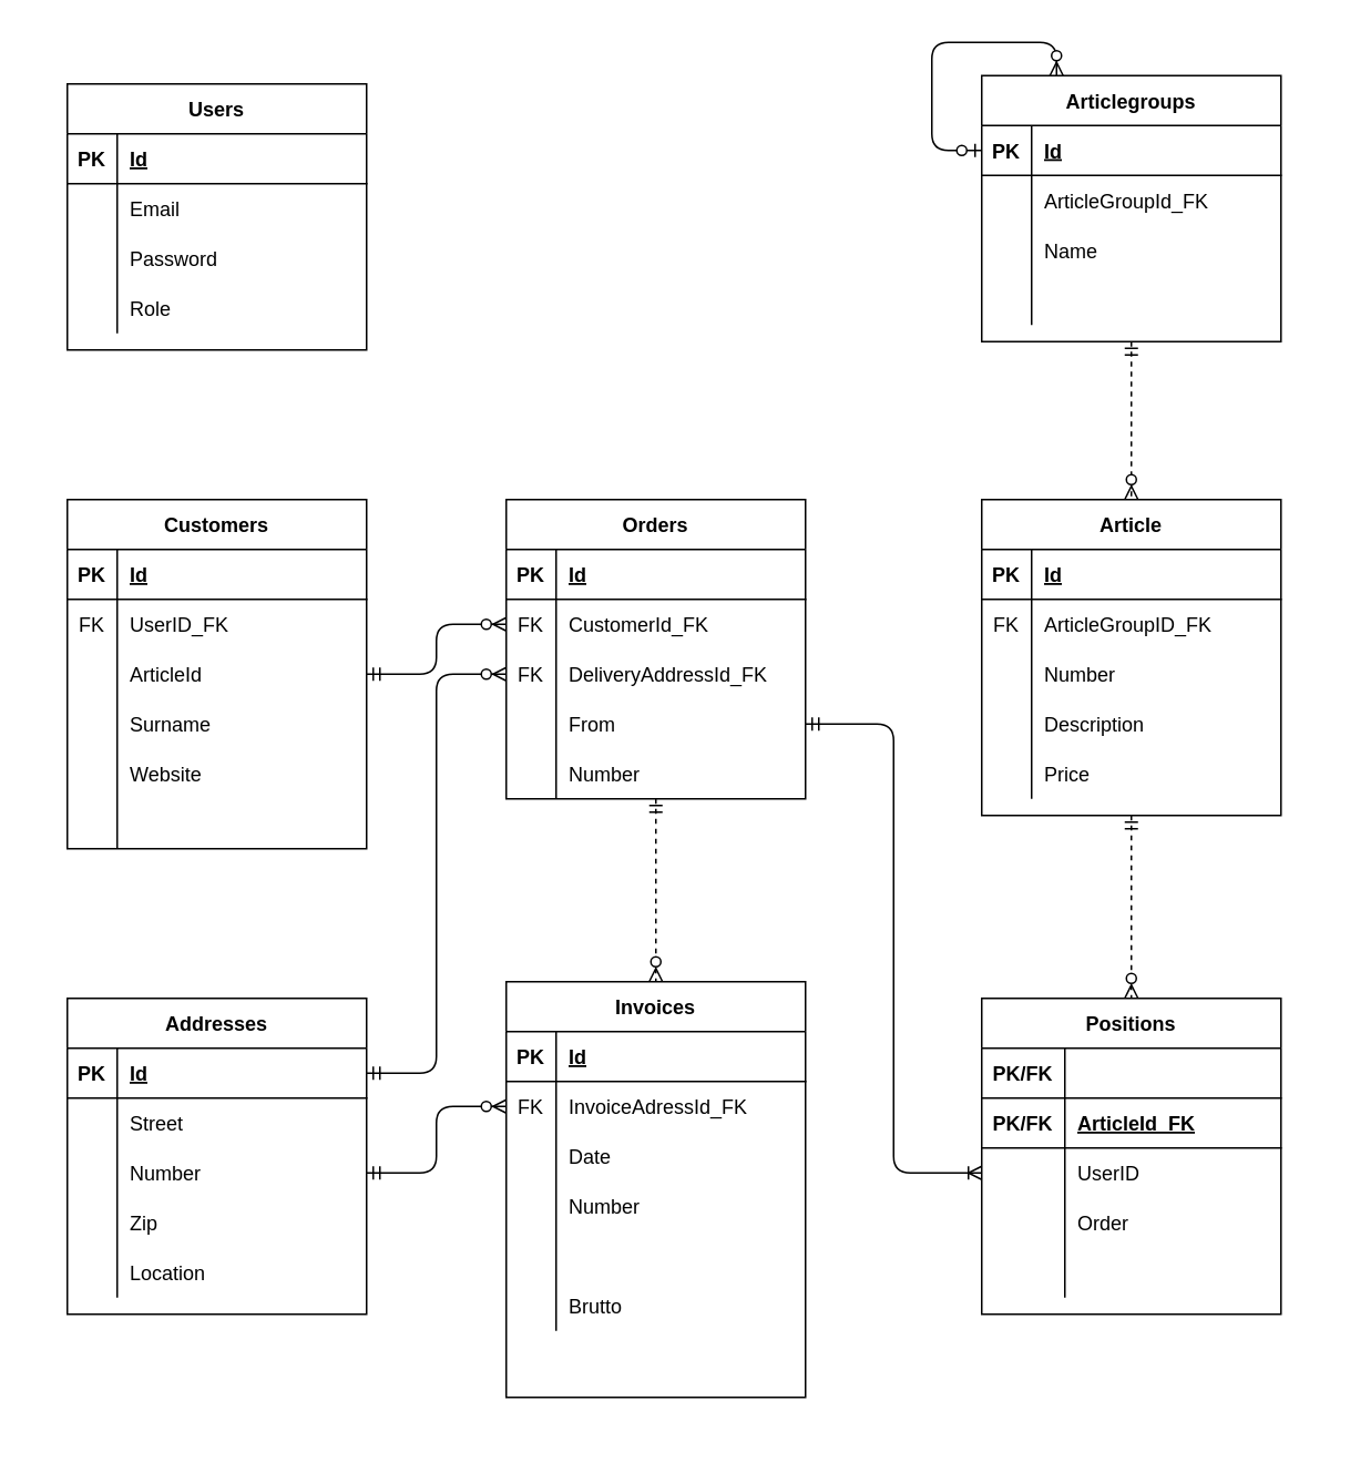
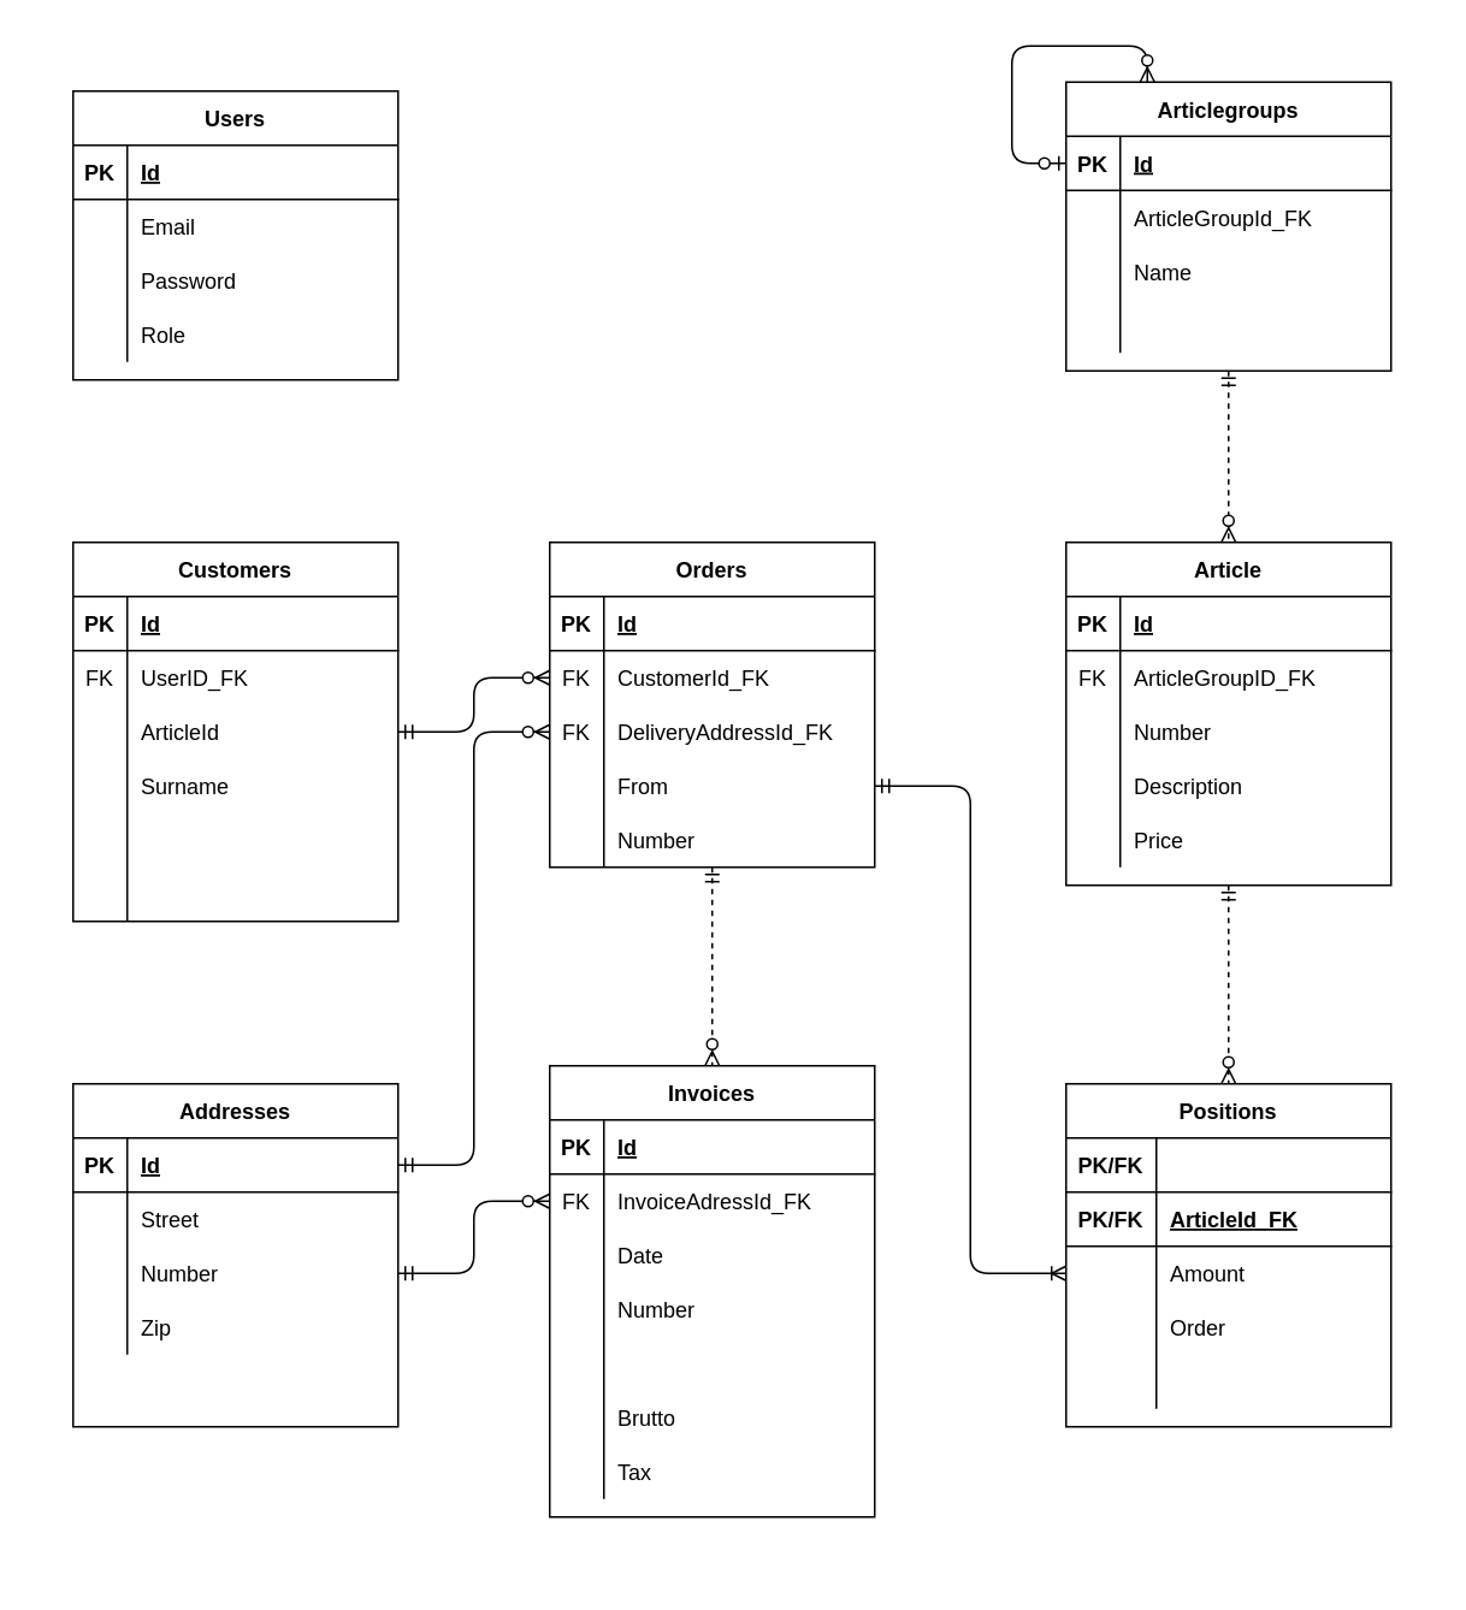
- <mxCell id="31" value="Website" style="shape=partialRectangle;connectable=0;fillColor=none;top=0;left=0;bottom=0;right=0;align=left;spacingLeft=6;overflow=hidden;" parent="29" vertex="1"><mxGeometry x="30" width="150" height="30" as="geometry" /></mxCell>
- <mxCell id="97" value="UserID" style="shape=partialRectangle;connectable=0;fillColor=none;top=0;left=0;bottom=0;right=0;align=left;spacingLeft=6;overflow=hidden;" parent="95" vertex="1"><mxGeometry x="50" width="130" height="30" as="geometry" /></mxCell>
+ <mxCell id="97" value="Amount" style="shape=partialRectangle;connectable=0;fillColor=none;top=0;left=0;bottom=0;right=0;align=left;spacingLeft=6;overflow=hidden;" parent="95" vertex="1"><mxGeometry x="50" width="130" height="30" as="geometry" /></mxCell>
- <mxCell id="50" value="Location" style="shape=partialRectangle;connectable=0;fillColor=none;top=0;left=0;bottom=0;right=0;align=left;spacingLeft=6;overflow=hidden;" parent="48" vertex="1"><mxGeometry x="30" width="150" height="30" as="geometry" /></mxCell>
+ <mxCell id="88" value="Tax" style="shape=partialRectangle;connectable=0;fillColor=none;top=0;left=0;bottom=0;right=0;align=left;spacingLeft=6;overflow=hidden;" parent="86" vertex="1"><mxGeometry x="30" width="150" height="30" as="geometry" /></mxCell>
